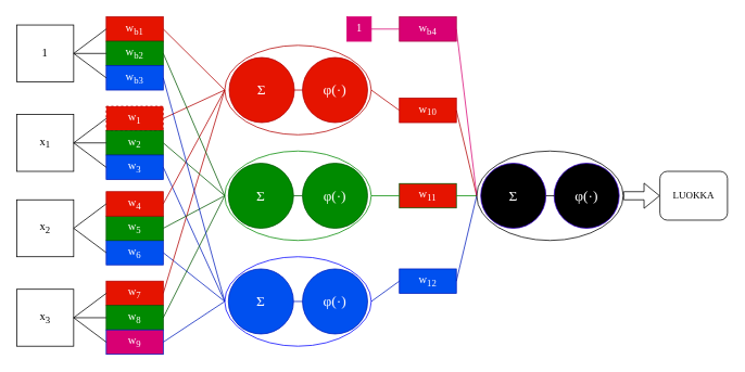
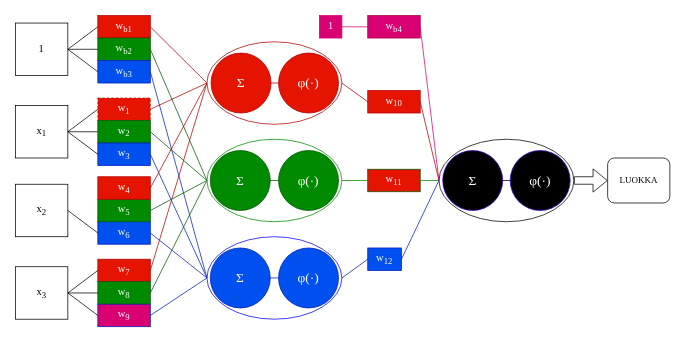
- <mxCell id="17" value="" style="endArrow=none;html=1;exitX=1;exitY=0.5;exitDx=0;exitDy=0;entryX=0;entryY=0.5;entryDx=0;entryDy=0;" parent="1" source="3" target="10" edge="1"><mxGeometry width="50" height="50" relative="1" as="geometry"><mxPoint x="90" y="280" as="sourcePoint" /><mxPoint x="140" y="250" as="targetPoint" /></mxGeometry></mxCell>
- <mxCell id="28" value="&lt;font style=&quot;font-size: 14px&quot; face=&quot;Times New Roman&quot;&gt;w&lt;sub&gt;12&lt;/sub&gt;&lt;/font&gt;" style="rounded=0;whiteSpace=wrap;html=1;fillColor=#0050ef;strokeColor=#001DBC;fontColor=#ffffff;" parent="1" vertex="1"><mxGeometry x="490" y="330" width="70" height="30" as="geometry" /></mxCell>
+ <mxCell id="28" value="&lt;font style=&quot;font-size: 14px&quot; face=&quot;Times New Roman&quot;&gt;w&lt;sub&gt;12&lt;/sub&gt;&lt;/font&gt;" style="rounded=0;whiteSpace=wrap;html=1;fillColor=#0050ef;strokeColor=#001DBC;fontColor=#ffffff;" parent="1" vertex="1"><mxGeometry x="490" y="330" width="45" height="30" as="geometry" /></mxCell>
